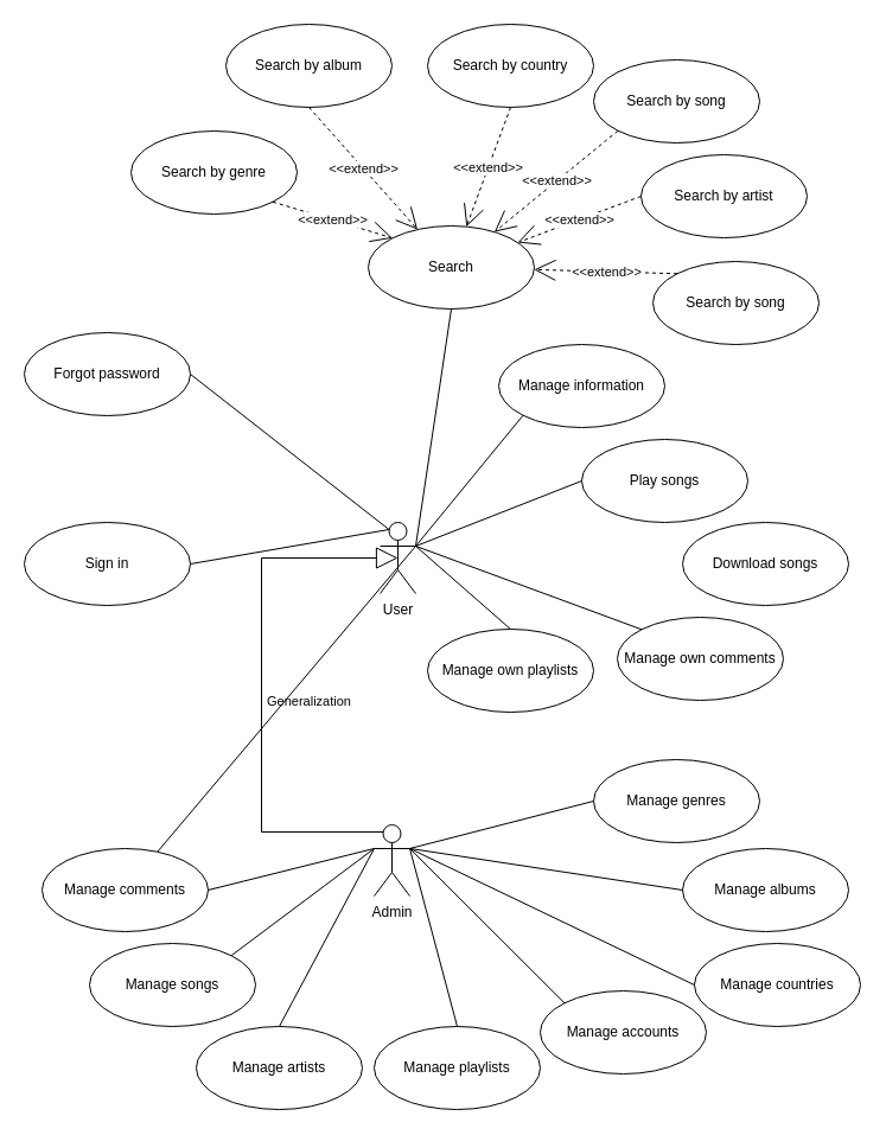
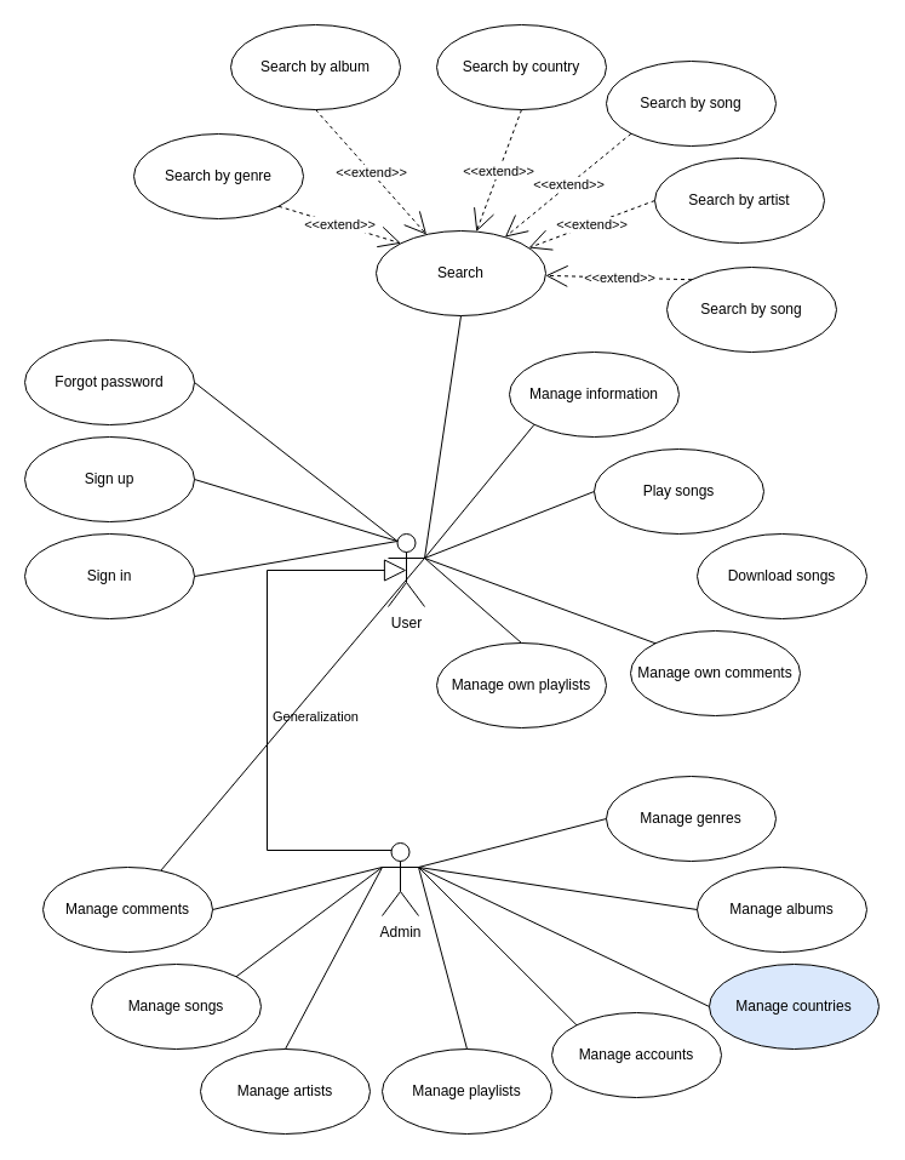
+ <mxCell id="5" value="Sign up" style="ellipse;whiteSpace=wrap;html=1;" parent="1" vertex="1"><mxGeometry x="20" y="360" width="140" height="70" as="geometry" /></mxCell>
+ <mxCell id="14" value="" style="endArrow=none;html=1;rounded=0;exitX=0.25;exitY=0.1;exitDx=0;exitDy=0;exitPerimeter=0;entryX=1;entryY=0.5;entryDx=0;entryDy=0;" parent="1" source="2" target="5" edge="1"><mxGeometry width="50" height="50" relative="1" as="geometry"><mxPoint x="590" y="490" as="sourcePoint" /><mxPoint x="640" y="440" as="targetPoint" /></mxGeometry></mxCell>
- <mxCell id="29" value="Manage countries" style="ellipse;whiteSpace=wrap;html=1;" parent="1" vertex="1"><mxGeometry x="585" y="795" width="140" height="70" as="geometry" /></mxCell>
+ <mxCell id="29" value="Manage countries" style="ellipse;whiteSpace=wrap;html=1;fillColor=#dae8fc;" parent="1" vertex="1"><mxGeometry x="585" y="795" width="140" height="70" as="geometry" /></mxCell>
